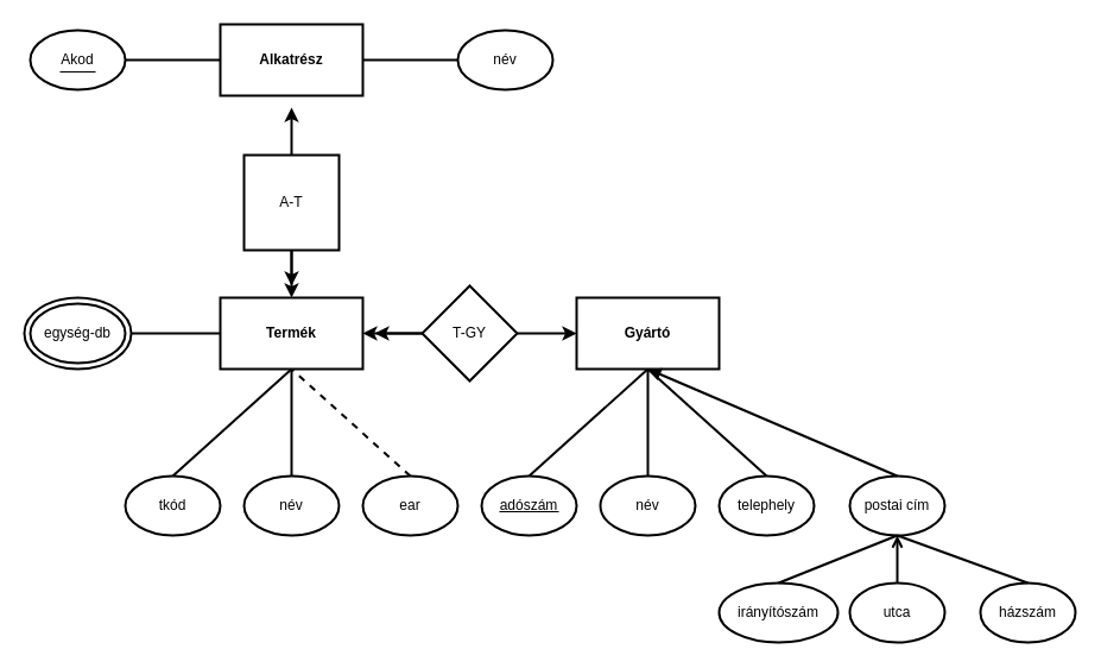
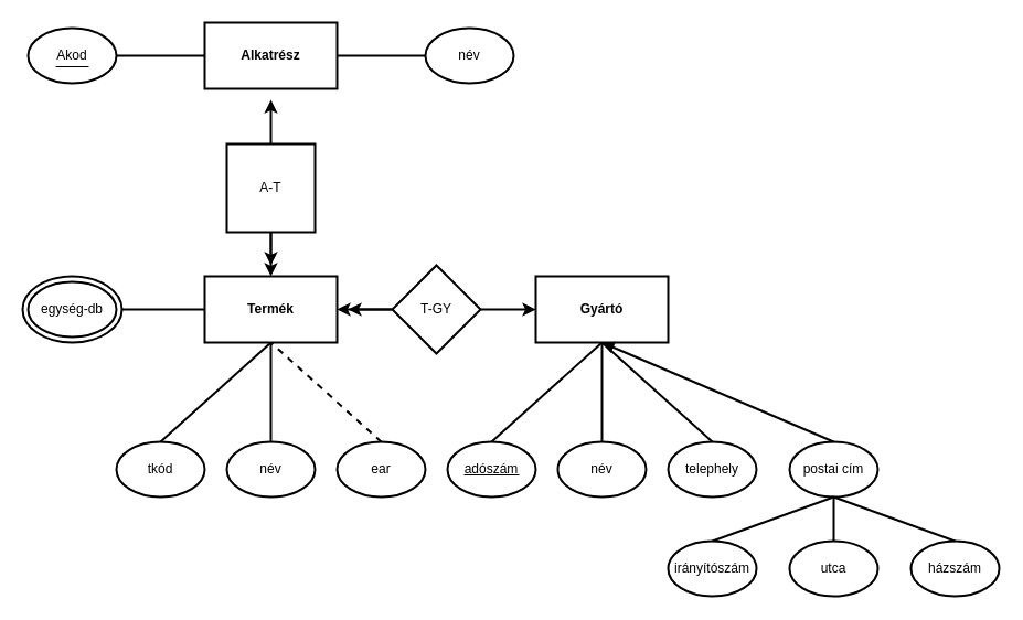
- <mxCell id="26" value="" style="endArrow=open;html=1;rounded=0;exitX=0.5;exitY=0;exitDx=0;exitDy=0;entryX=0.5;entryY=1;entryDx=0;entryDy=0;strokeWidth=2;" parent="1" source="24" target="22" edge="1"><mxGeometry width="50" height="50" relative="1" as="geometry"><mxPoint x="585" y="600" as="sourcePoint" /><mxPoint x="635" y="550" as="targetPoint" /></mxGeometry></mxCell>
+ <mxCell id="26" value="" style="endArrow=none;html=1;rounded=0;exitX=0.5;exitY=0;exitDx=0;exitDy=0;entryX=0.5;entryY=1;entryDx=0;entryDy=0;strokeWidth=2;" parent="1" source="24" target="22" edge="1"><mxGeometry width="50" height="50" relative="1" as="geometry"><mxPoint x="585" y="600" as="sourcePoint" /><mxPoint x="635" y="550" as="targetPoint" /></mxGeometry></mxCell>
- <mxCell id="23" value="irányítószám" style="ellipse;whiteSpace=wrap;html=1;strokeWidth=2;" parent="1" vertex="1"><mxGeometry x="605" y="490" width="100" height="50" as="geometry" /></mxCell>
+ <mxCell id="23" value="irányítószám" style="ellipse;whiteSpace=wrap;html=1;strokeWidth=2;" parent="1" vertex="1"><mxGeometry x="605" y="490" width="80" height="50" as="geometry" /></mxCell>
